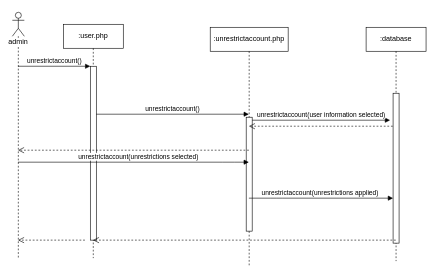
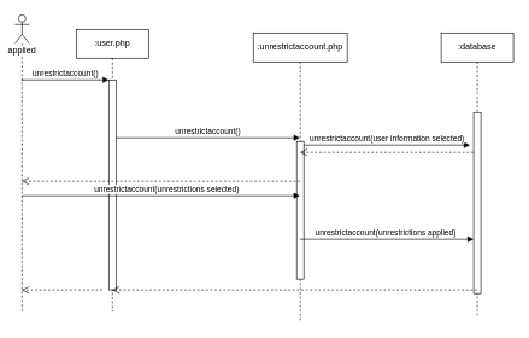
- <mxCell id="10" value="admin&lt;br&gt;" style="shape=umlLifeline;participant=umlActor;perimeter=lifelinePerimeter;whiteSpace=wrap;html=1;container=1;collapsible=0;recursiveResize=0;verticalAlign=top;spacingTop=36;labelBackgroundColor=#ffffff;outlineConnect=0;" parent="1" vertex="1"><mxGeometry x="20" y="20" width="20" height="410" as="geometry" /></mxCell>
+ <mxCell id="10" value="applied&lt;br&gt;" style="shape=umlLifeline;participant=umlActor;perimeter=lifelinePerimeter;whiteSpace=wrap;html=1;container=1;collapsible=0;recursiveResize=0;verticalAlign=top;spacingTop=36;labelBackgroundColor=#ffffff;outlineConnect=0;" parent="1" vertex="1"><mxGeometry x="20" y="20" width="20" height="410" as="geometry" /></mxCell>
